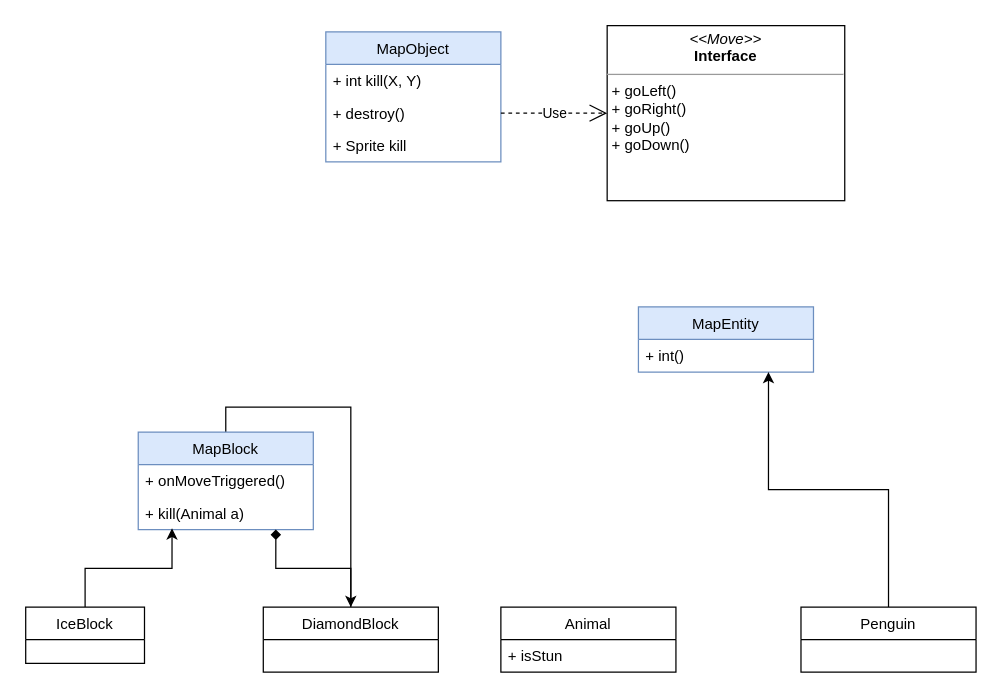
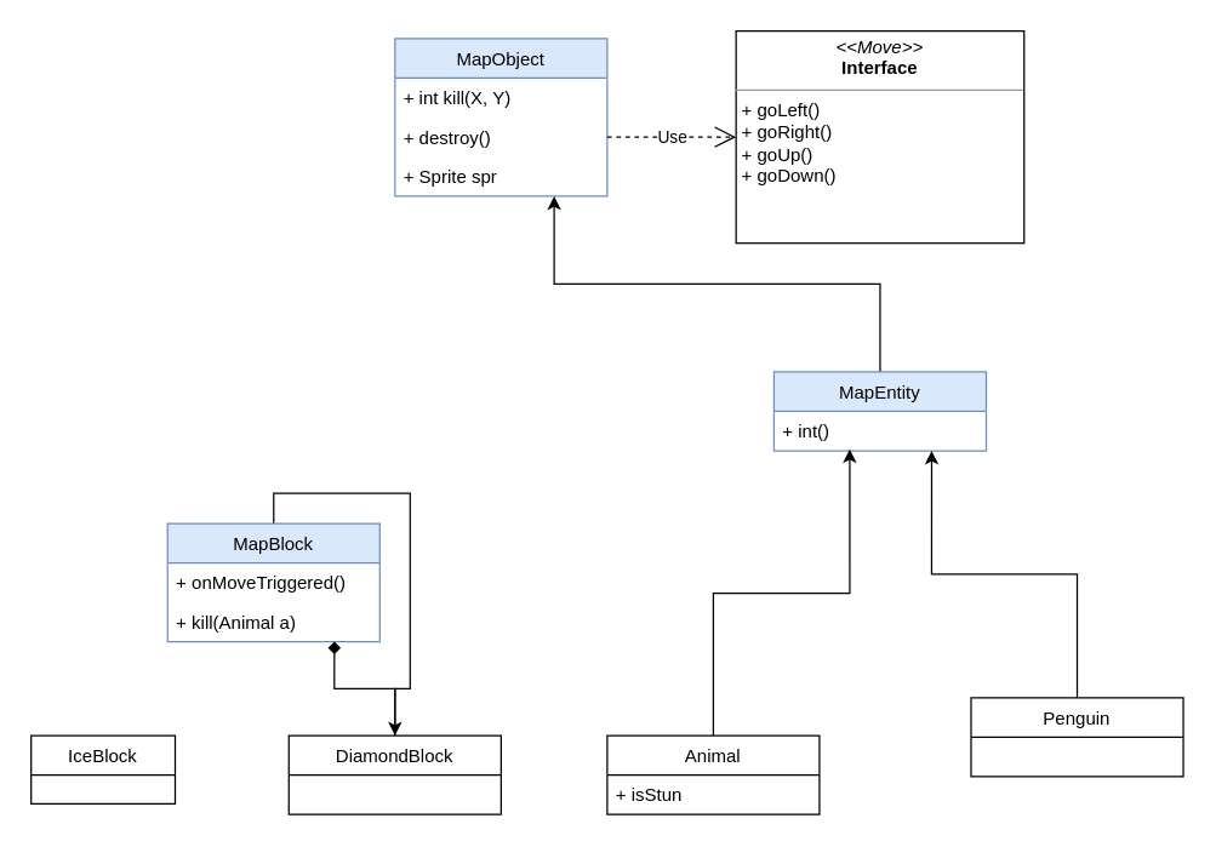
- <mxCell id="5" value="+ Sprite kill" style="text;strokeColor=none;fillColor=none;align=left;verticalAlign=top;spacingLeft=4;spacingRight=4;overflow=hidden;rotatable=0;points=[[0,0.5],[1,0.5]];portConstraint=eastwest;" vertex="1" parent="2"><mxGeometry y="78" width="140" height="26" as="geometry" /></mxCell>
+ <mxCell id="5" value="+ Sprite spr" style="text;strokeColor=none;fillColor=none;align=left;verticalAlign=top;spacingLeft=4;spacingRight=4;overflow=hidden;rotatable=0;points=[[0,0.5],[1,0.5]];portConstraint=eastwest;" vertex="1" parent="2"><mxGeometry y="78" width="140" height="26" as="geometry" /></mxCell>
+ <mxCell id="10" style="edgeStyle=orthogonalEdgeStyle;rounded=0;orthogonalLoop=1;jettySize=auto;html=1;exitX=0.5;exitY=0;exitDx=0;exitDy=0;entryX=0.75;entryY=1;entryDx=0;entryDy=0;" edge="1" parent="1" source="11" target="2"><mxGeometry relative="1" as="geometry" /></mxCell>
+ <mxCell id="17" style="edgeStyle=orthogonalEdgeStyle;rounded=0;orthogonalLoop=1;jettySize=auto;html=1;exitX=0.5;exitY=0;exitDx=0;exitDy=0;entryX=0.357;entryY=0.962;entryDx=0;entryDy=0;entryPerimeter=0;" edge="1" parent="1" source="18" target="12"><mxGeometry relative="1" as="geometry" /></mxCell>
- <mxCell id="13" style="edgeStyle=orthogonalEdgeStyle;rounded=0;orthogonalLoop=1;jettySize=auto;html=1;exitX=0.5;exitY=0;exitDx=0;exitDy=0;entryX=0.193;entryY=0.962;entryDx=0;entryDy=0;entryPerimeter=0;" edge="1" parent="1" source="14" target="9"><mxGeometry relative="1" as="geometry" /></mxCell>
- <mxCell id="16" value="DiamondBlock" style="swimlane;fontStyle=0;childLayout=stackLayout;horizontal=1;startSize=26;fillColor=none;horizontalStack=0;resizeParent=1;resizeParentMax=0;resizeLast=0;collapsible=1;marginBottom=0;" vertex="1" parent="1"><mxGeometry x="210" y="485" width="140" height="52" as="geometry" /></mxCell>
+ <mxCell id="16" value="DiamondBlock" style="swimlane;fontStyle=0;childLayout=stackLayout;horizontal=1;startSize=26;fillColor=none;horizontalStack=0;resizeParent=1;resizeParentMax=0;resizeLast=0;collapsible=1;marginBottom=0;" vertex="1" parent="1"><mxGeometry x="190" y="485" width="140" height="52" as="geometry" /></mxCell>
- <mxCell id="21" value="Penguin" style="swimlane;fontStyle=0;childLayout=stackLayout;horizontal=1;startSize=26;fillColor=none;horizontalStack=0;resizeParent=1;resizeParentMax=0;resizeLast=0;collapsible=1;marginBottom=0;" vertex="1" parent="1"><mxGeometry x="640" y="485" width="140" height="52" as="geometry" /></mxCell>
+ <mxCell id="21" value="Penguin" style="swimlane;fontStyle=0;childLayout=stackLayout;horizontal=1;startSize=26;fillColor=none;horizontalStack=0;resizeParent=1;resizeParentMax=0;resizeLast=0;collapsible=1;marginBottom=0;" vertex="1" parent="1"><mxGeometry x="640" y="460" width="140" height="52" as="geometry" /></mxCell>
